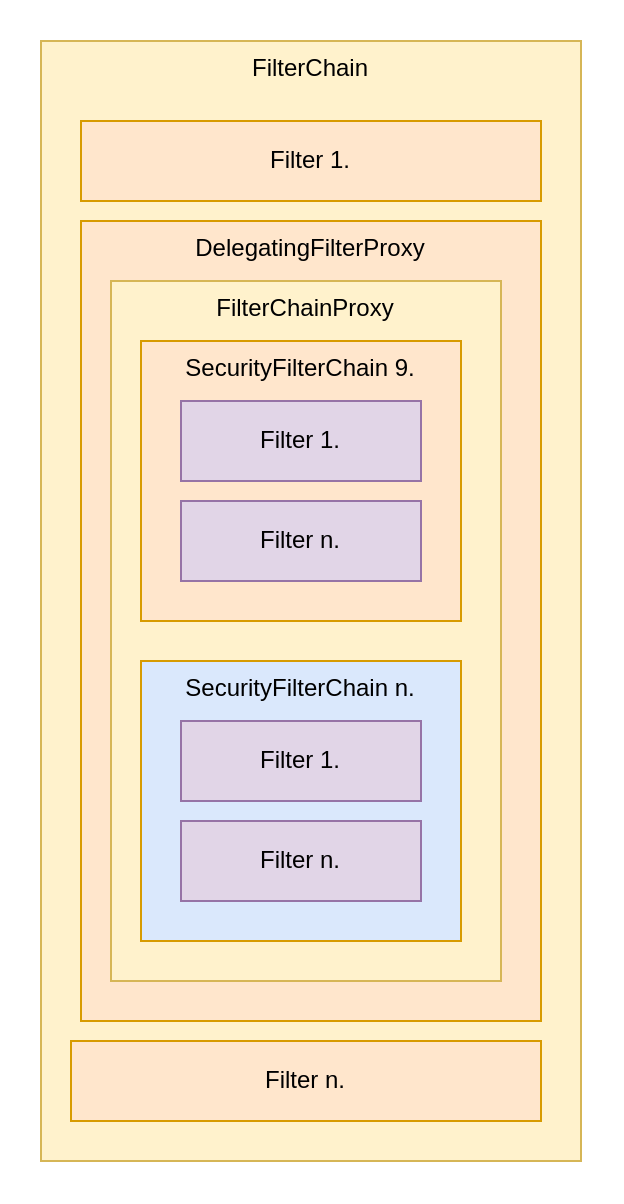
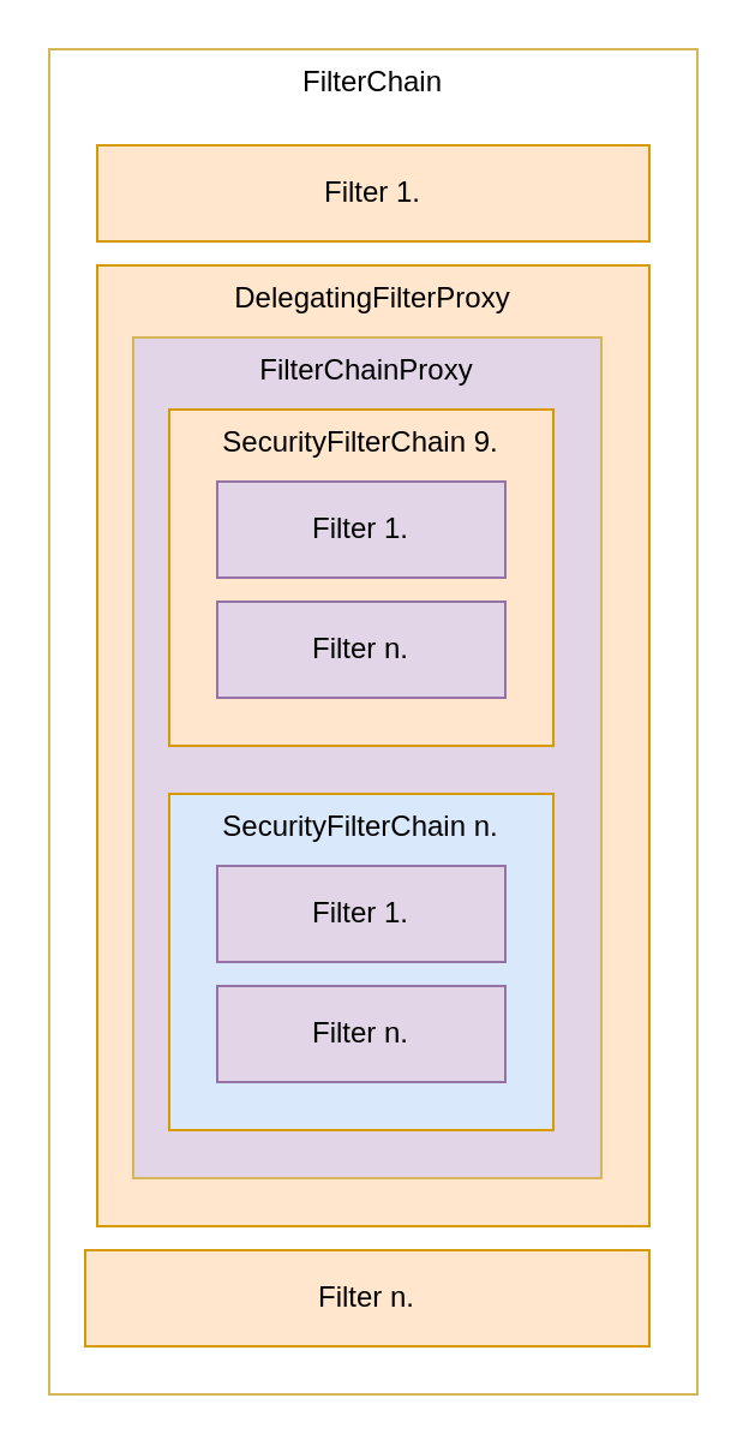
- <mxCell id="2" value="FilterChain" style="rounded=0;whiteSpace=wrap;html=1;verticalAlign=top;fillColor=#fff2cc;strokeColor=#d6b656;" vertex="1" parent="1"><mxGeometry x="20" y="20" width="270" height="560" as="geometry" /></mxCell>
+ <mxCell id="2" value="FilterChain" style="rounded=0;whiteSpace=wrap;html=1;verticalAlign=top;fillColor=#ffffff;strokeColor=#d6b656;" vertex="1" parent="1"><mxGeometry x="20" y="20" width="270" height="560" as="geometry" /></mxCell>
- <mxCell id="5" value="FilterChainProxy" style="rounded=0;whiteSpace=wrap;html=1;verticalAlign=top;fillColor=#fff2cc;strokeColor=#d6b656;" vertex="1" parent="1"><mxGeometry x="55" y="140" width="195" height="350" as="geometry" /></mxCell>
+ <mxCell id="5" value="FilterChainProxy" style="rounded=0;whiteSpace=wrap;html=1;verticalAlign=top;fillColor=#e1d5e7;strokeColor=#d6b656;" vertex="1" parent="1"><mxGeometry x="55" y="140" width="195" height="350" as="geometry" /></mxCell>
